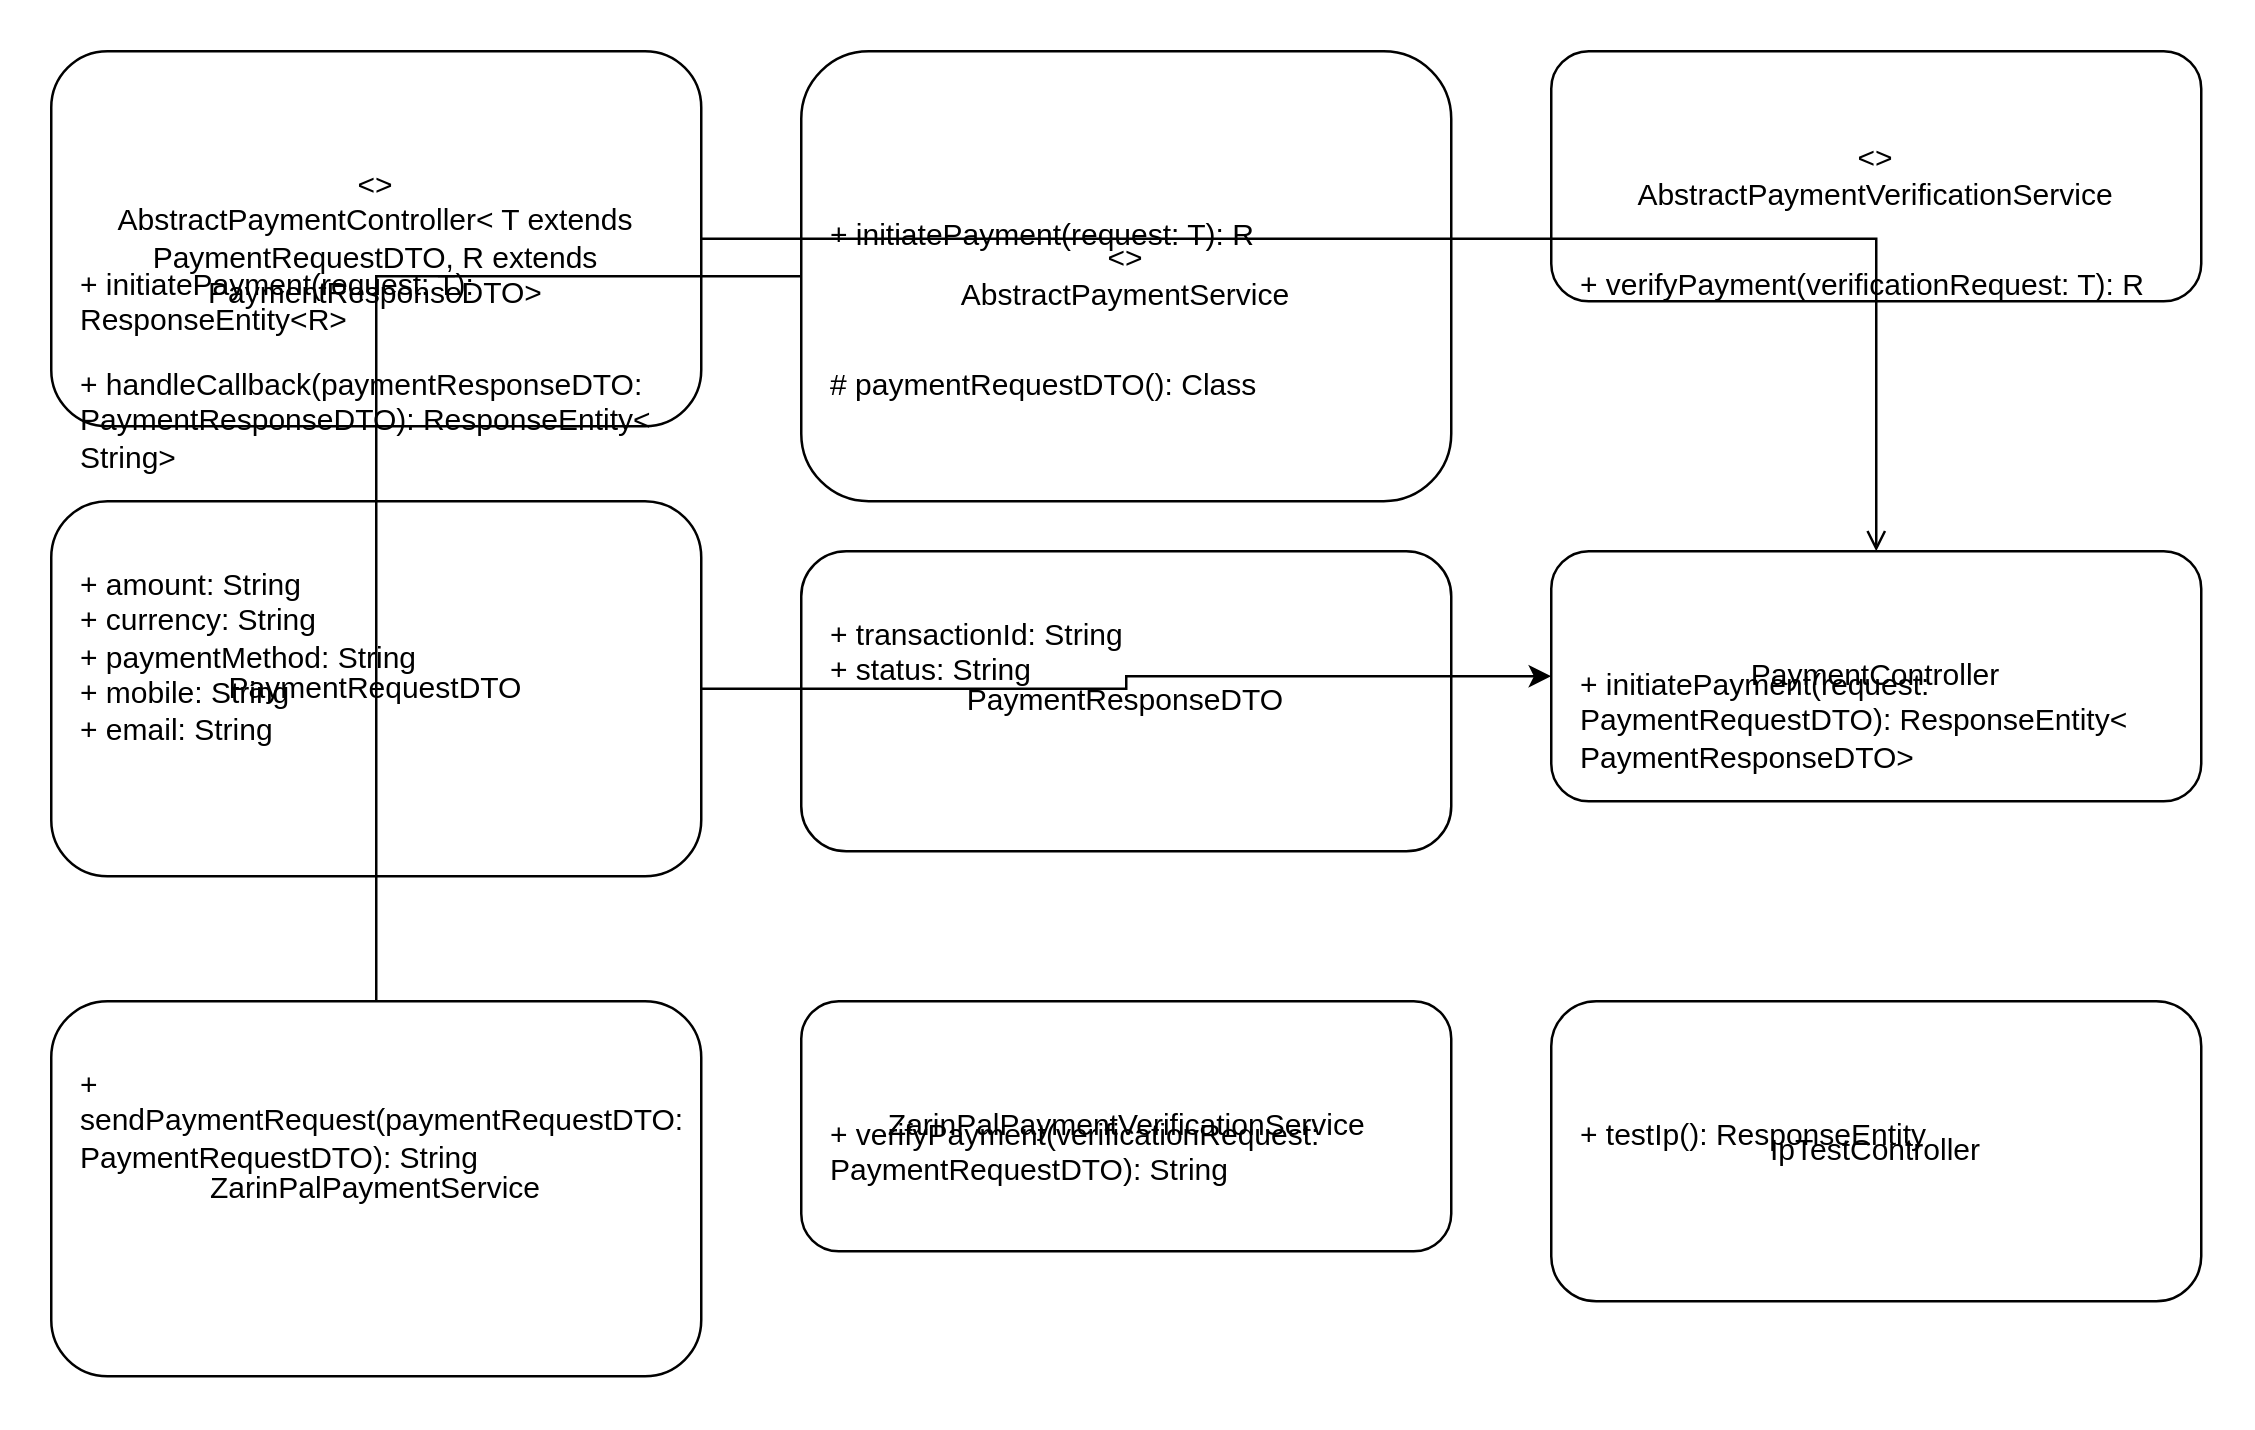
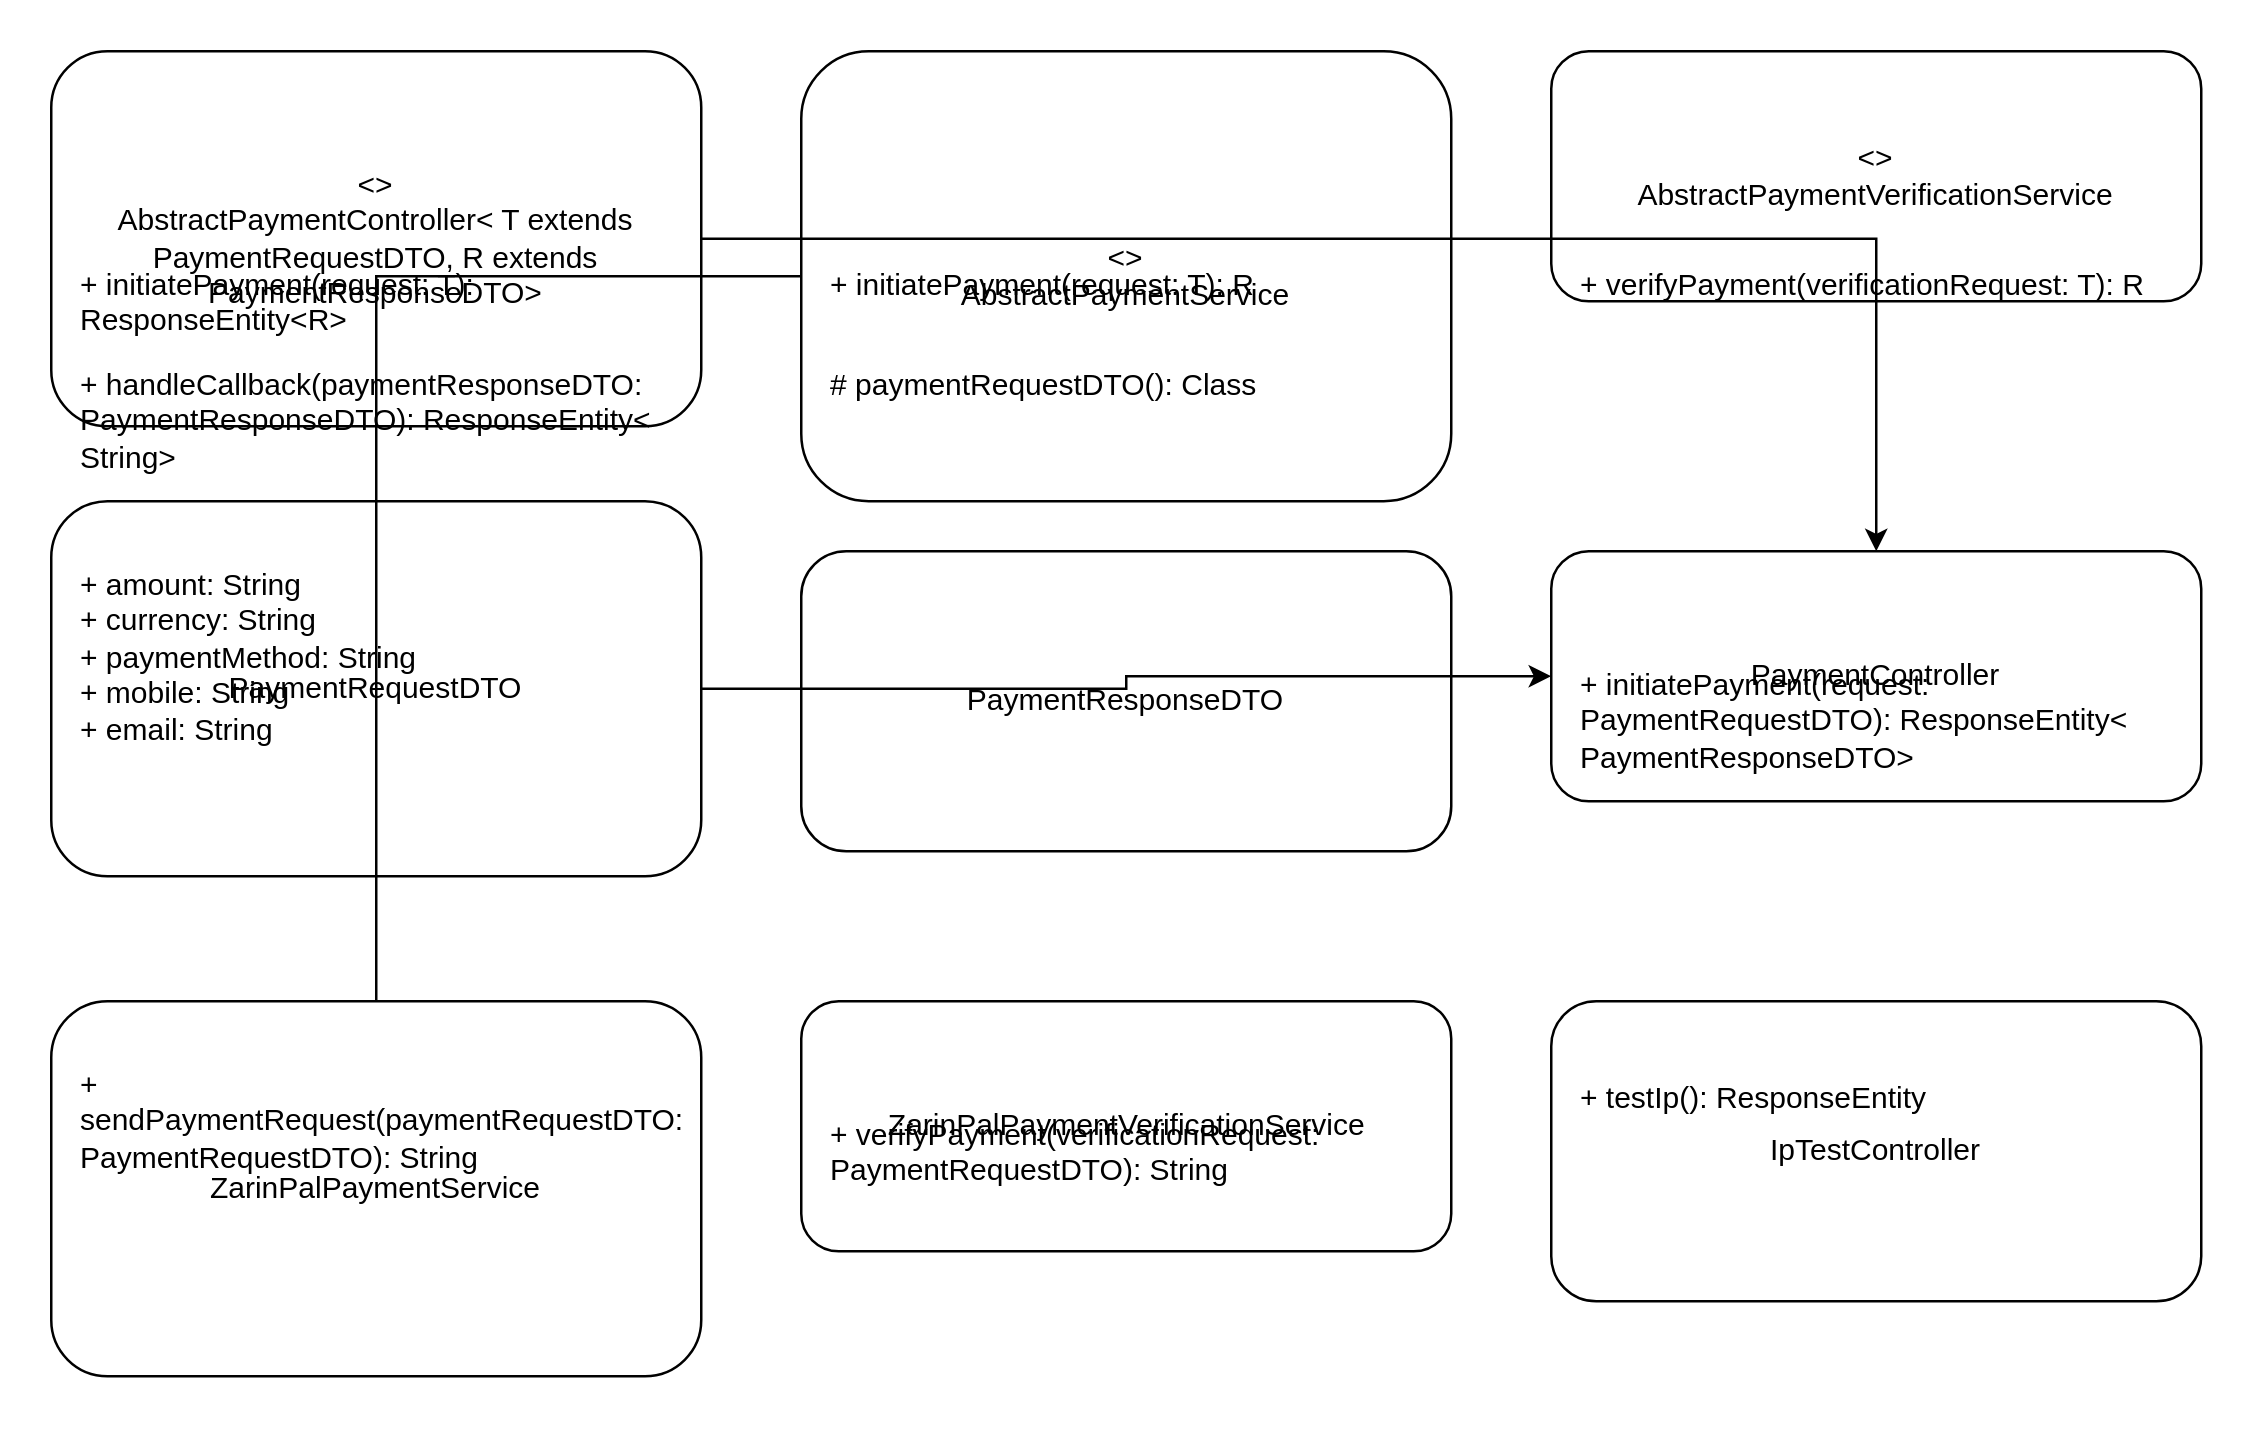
- <mxCell id="6" value="+ initiatePayment(request: T): R" style="text;html=1;whiteSpace=wrap;" vertex="1" parent="5"><mxGeometry x="10" y="60" width="240" height="40" as="geometry" /></mxCell>
+ <mxCell id="6" value="+ initiatePayment(request: T): R" style="text;html=1;whiteSpace=wrap;" vertex="1" parent="5"><mxGeometry x="10" y="80" width="240" height="40" as="geometry" /></mxCell>
- <mxCell id="23" style="edgeStyle=orthogonalEdgeStyle;rounded=0;orthogonalLoop=1;jettySize=auto;         html=1;endArrow=open;" edge="1" parent="1" source="2" target="14"><mxGeometry relative="1" as="geometry" /></mxCell>
+ <mxCell id="23" style="edgeStyle=orthogonalEdgeStyle;rounded=0;orthogonalLoop=1;jettySize=auto;         html=1;" edge="1" parent="1" source="2" target="14"><mxGeometry relative="1" as="geometry" /></mxCell>
- <mxCell id="13" value="+ transactionId: String&#10;+ status: String" style="text;html=1;whiteSpace=wrap;" vertex="1" parent="12"><mxGeometry x="10" y="20" width="240" height="60" as="geometry" /></mxCell>
- <mxCell id="21" value="+ testIp(): ResponseEntity&lt;String&gt;" style="text;html=1;whiteSpace=wrap;" vertex="1" parent="20"><mxGeometry x="10" y="40" width="240" height="40" as="geometry" /></mxCell>
+ <mxCell id="21" value="+ testIp(): ResponseEntity&lt;String&gt;" style="text;html=1;whiteSpace=wrap;" vertex="1" parent="20"><mxGeometry x="10" y="25" width="240" height="40" as="geometry" /></mxCell>
